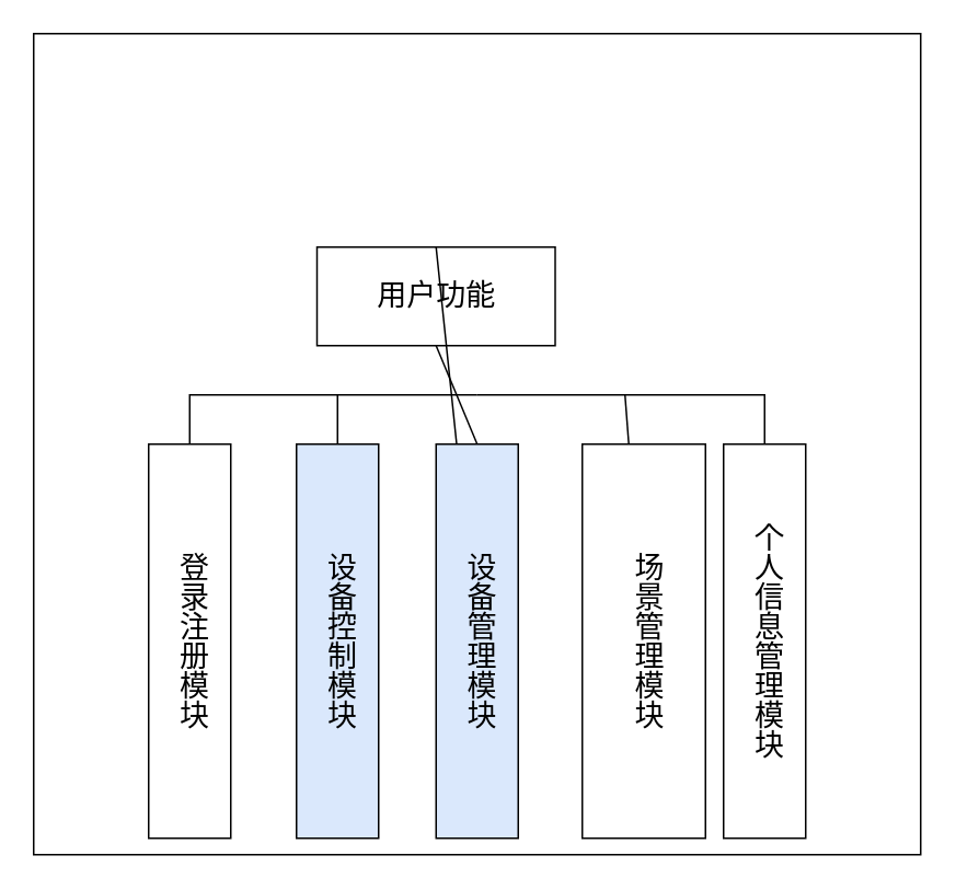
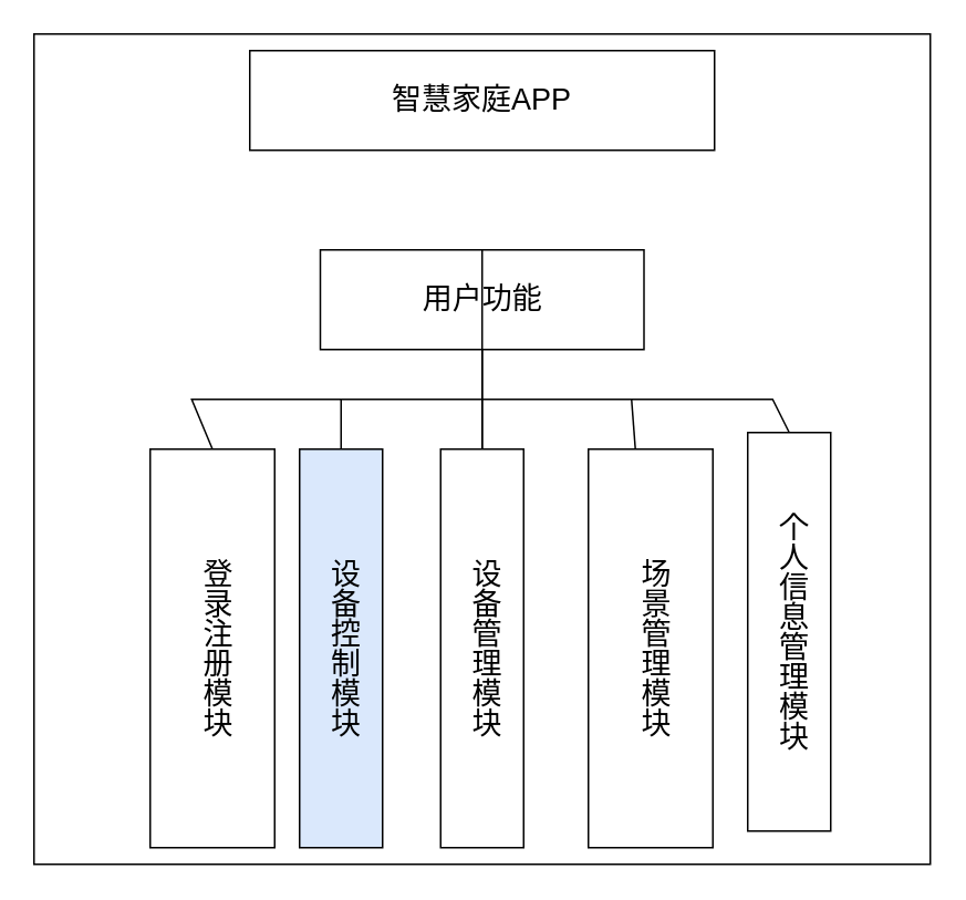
+ <mxCell id="3" value="&lt;font style=&quot;font-size: 18px;&quot;&gt;智慧家庭APP&lt;/font&gt;" style="rounded=0;whiteSpace=wrap;html=1;" parent="1" vertex="1"><mxGeometry x="150" y="30" width="280" height="60" as="geometry" /></mxCell>
- <mxCell id="4" value="&lt;font style=&quot;font-size: 18px;&quot;&gt;用户功能&lt;/font&gt;" style="rounded=0;whiteSpace=wrap;html=1;" parent="1" vertex="1"><mxGeometry x="192.5" y="150" width="145" height="60" as="geometry" /></mxCell>
+ <mxCell id="4" value="&lt;font style=&quot;font-size: 18px;&quot;&gt;用户功能&lt;/font&gt;" style="rounded=0;whiteSpace=wrap;html=1;" parent="1" vertex="1"><mxGeometry x="192.5" y="150" width="195" height="60" as="geometry" /></mxCell>
- <mxCell id="6" value="&lt;font style=&quot;font-size: 18px;&quot;&gt;登录注册模块&lt;/font&gt;" style="rounded=0;whiteSpace=wrap;html=1;horizontal=1;textDirection=vertical-lr;" parent="1" vertex="1"><mxGeometry x="90" y="270" width="50" height="240" as="geometry" /></mxCell>
+ <mxCell id="6" value="&lt;font style=&quot;font-size: 18px;&quot;&gt;登录注册模块&lt;/font&gt;" style="rounded=0;whiteSpace=wrap;html=1;horizontal=1;textDirection=vertical-lr;" parent="1" vertex="1"><mxGeometry x="90" y="270" width="75" height="240" as="geometry" /></mxCell>
- <mxCell id="10" value="&lt;font style=&quot;font-size: 18px;&quot;&gt;设备管理模块&lt;/font&gt;" style="rounded=0;whiteSpace=wrap;html=1;horizontal=1;textDirection=vertical-lr;fillColor=#dae8fc;" parent="1" vertex="1"><mxGeometry x="265" y="270" width="50" height="240" as="geometry" /></mxCell>
+ <mxCell id="10" value="&lt;font style=&quot;font-size: 18px;&quot;&gt;设备管理模块&lt;/font&gt;" style="rounded=0;whiteSpace=wrap;html=1;horizontal=1;textDirection=vertical-lr;" parent="1" vertex="1"><mxGeometry x="265" y="270" width="50" height="240" as="geometry" /></mxCell>
- <mxCell id="9" value="&lt;font style=&quot;font-size: 18px;&quot;&gt;个人信息管理模块&lt;/font&gt;" style="rounded=0;whiteSpace=wrap;html=1;horizontal=1;textDirection=vertical-lr;" parent="1" vertex="1"><mxGeometry x="440" y="270" width="50" height="240" as="geometry" /></mxCell>
+ <mxCell id="9" value="&lt;font style=&quot;font-size: 18px;&quot;&gt;个人信息管理模块&lt;/font&gt;" style="rounded=0;whiteSpace=wrap;html=1;horizontal=1;textDirection=vertical-lr;" parent="1" vertex="1"><mxGeometry x="450" y="260" width="50" height="240" as="geometry" /></mxCell>
